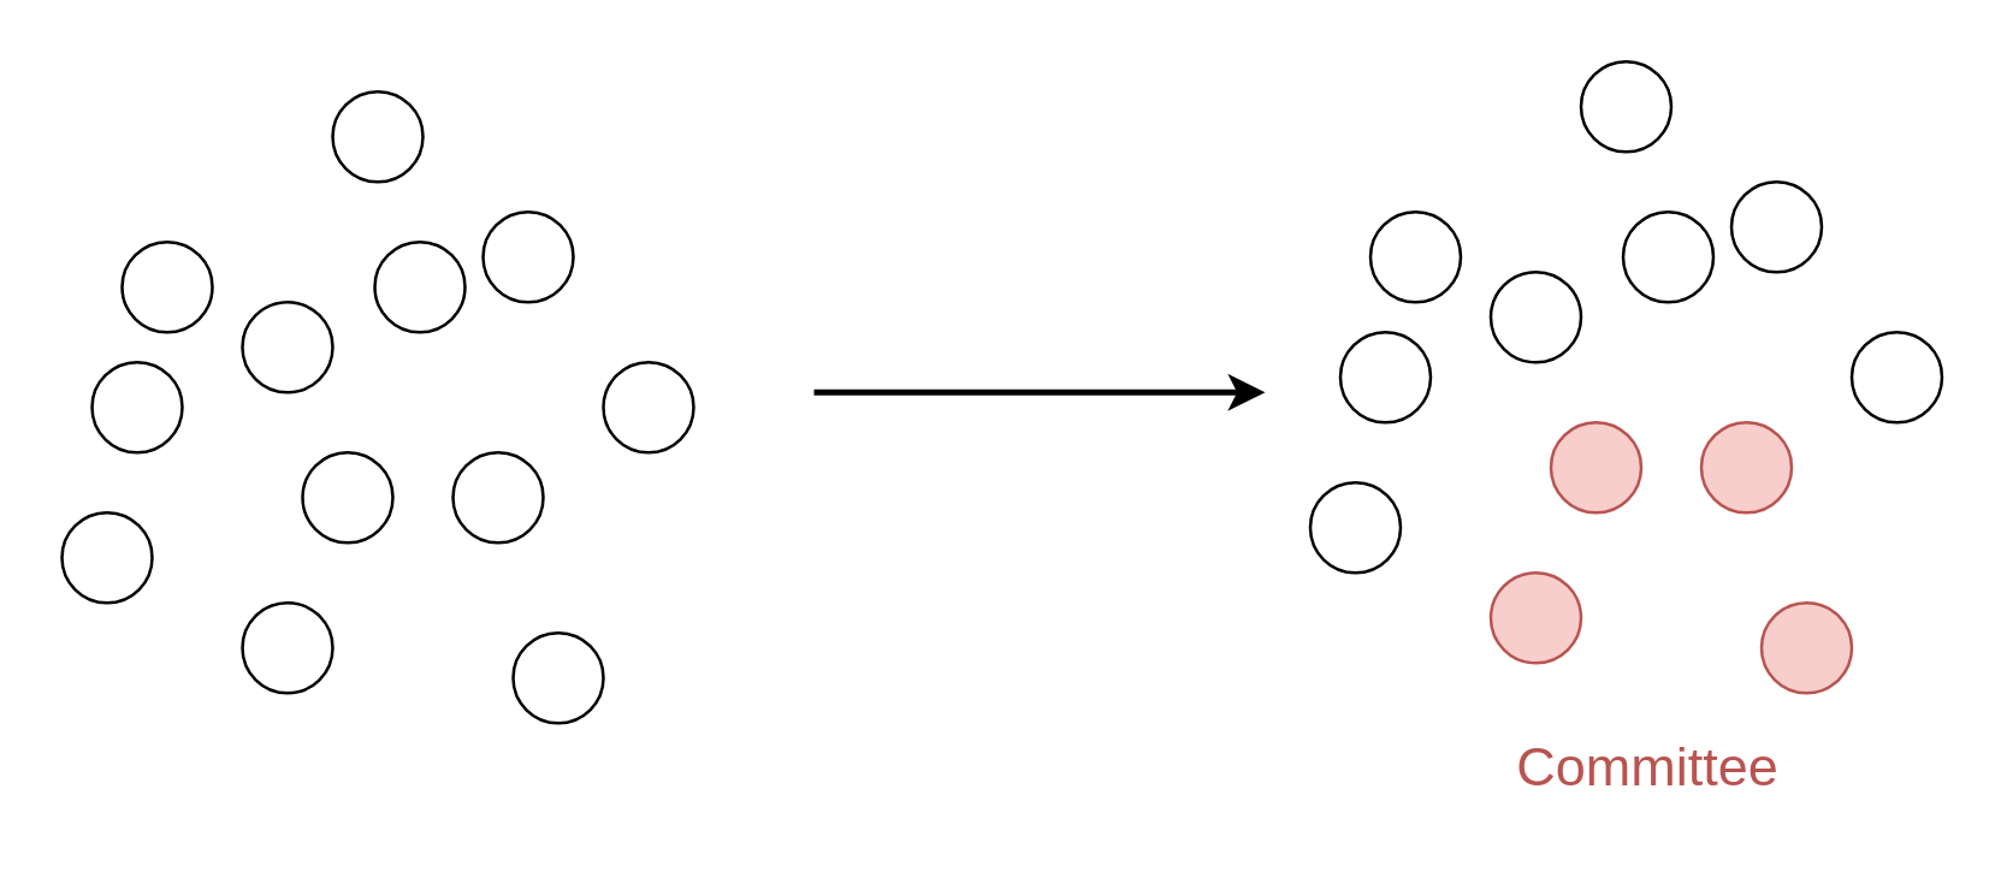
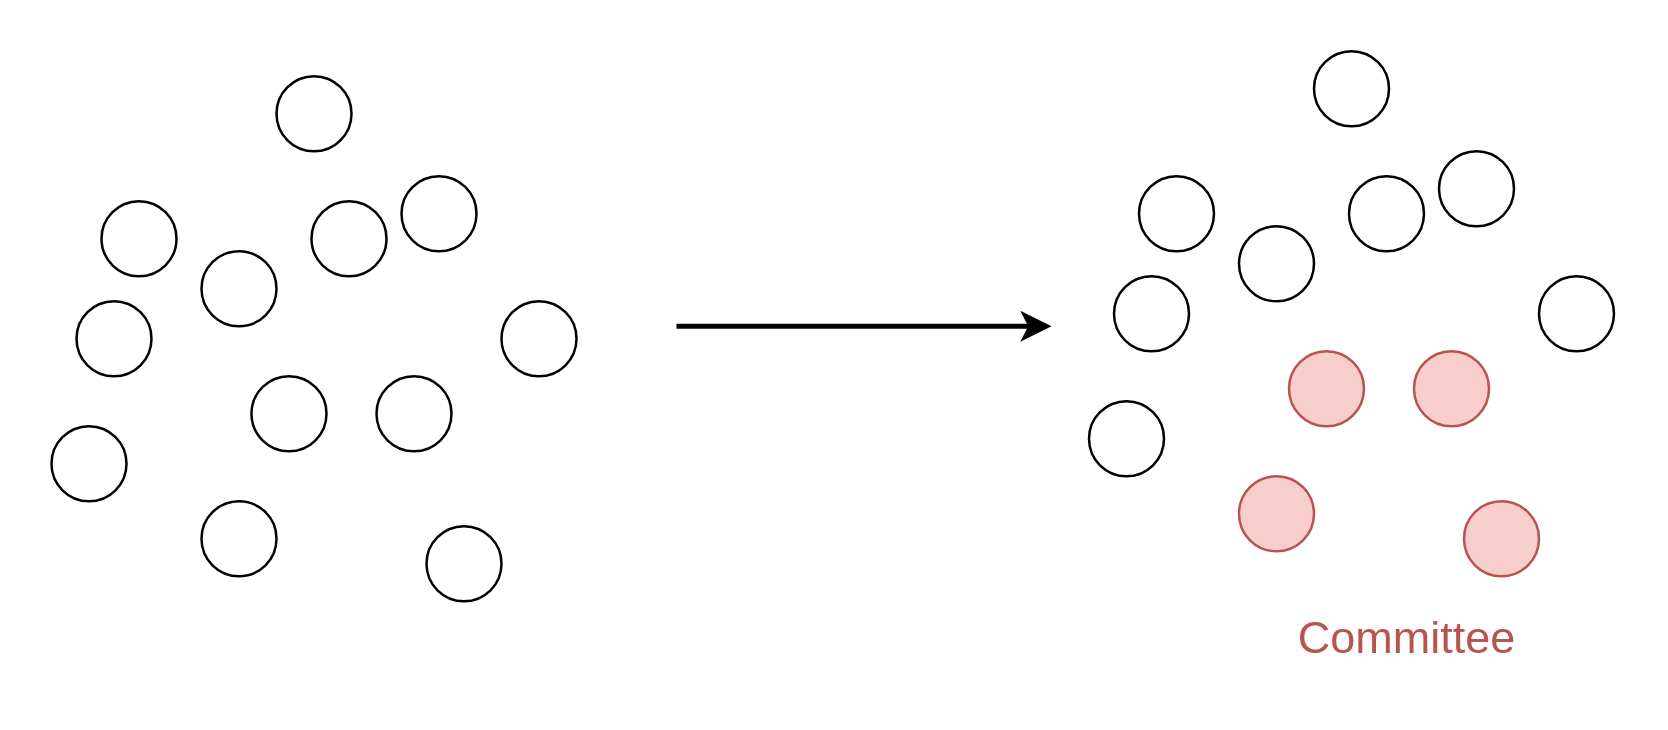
- <mxCell id="27" value="Committee" style="text;html=1;strokeColor=none;fillColor=none;align=center;verticalAlign=middle;whiteSpace=wrap;rounded=0;fontSize=18;fontColor=#B85450;" vertex="1" parent="1"><mxGeometry x="500" y="240" width="95" height="30" as="geometry" /></mxCell>
+ <mxCell id="27" value="Committee" style="text;html=1;strokeColor=none;fillColor=none;align=center;verticalAlign=middle;whiteSpace=wrap;rounded=0;fontSize=18;fontColor=#B85450;" vertex="1" parent="1"><mxGeometry x="515" y="240" width="95" height="30" as="geometry" /></mxCell>
